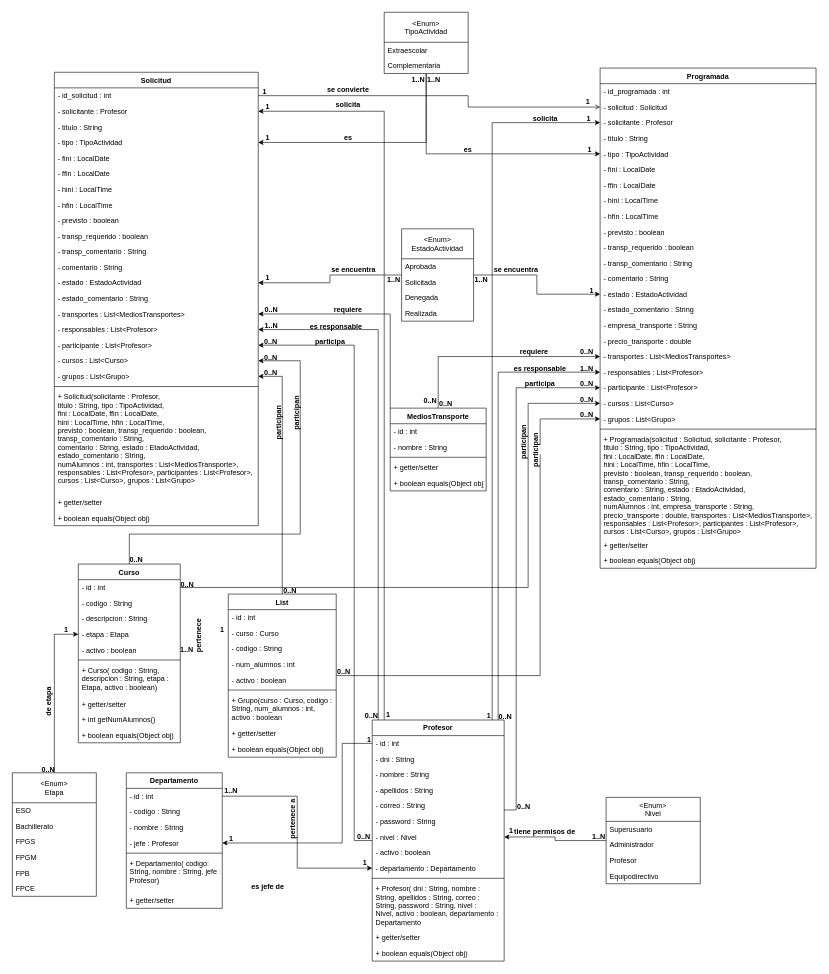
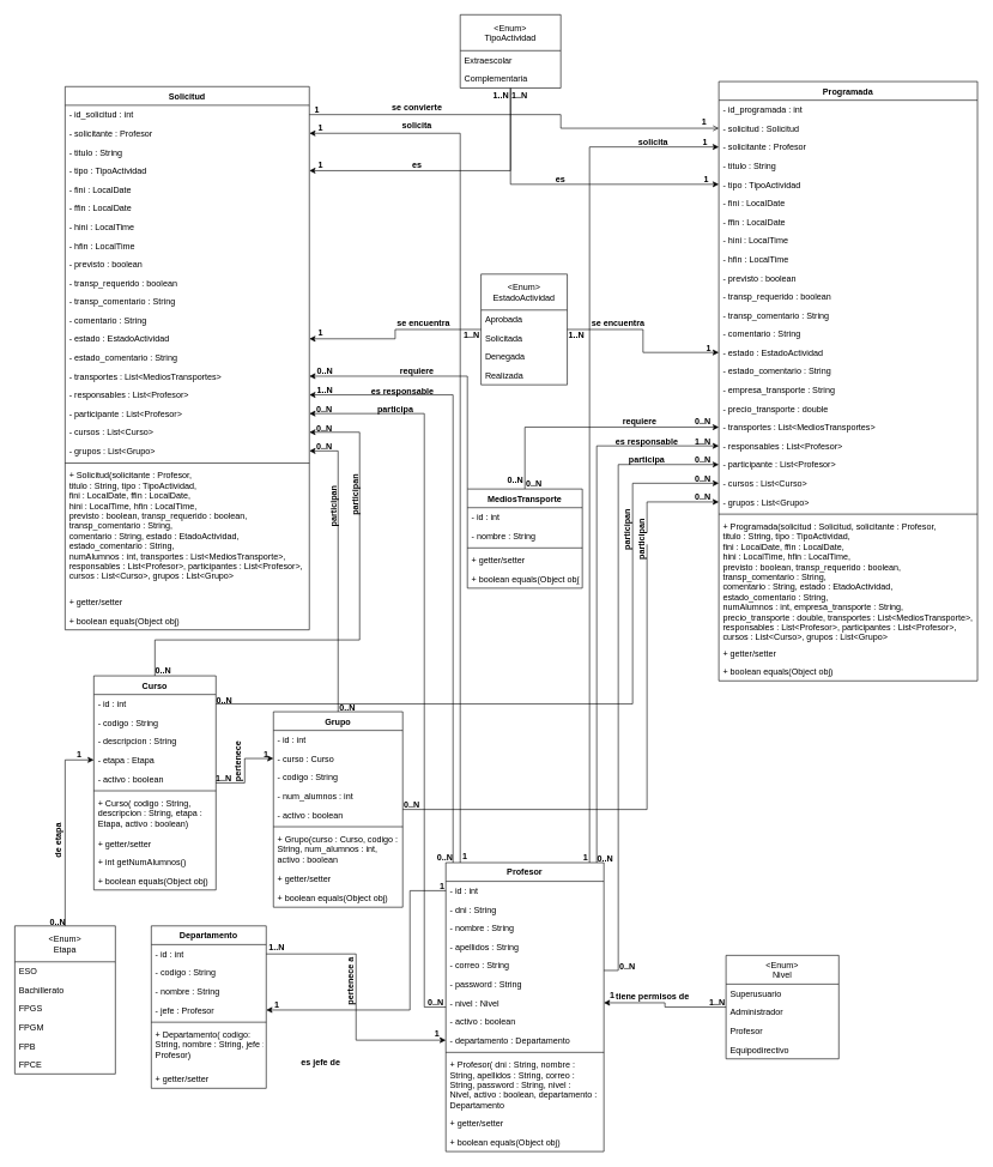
- <mxCell id="67" value="List" style="swimlane;fontStyle=1;align=center;verticalAlign=top;childLayout=stackLayout;horizontal=1;startSize=26;horizontalStack=0;resizeParent=1;resizeParentMax=0;resizeLast=0;collapsible=1;marginBottom=0;" parent="1" vertex="1"><mxGeometry x="380" y="990" width="180" height="272" as="geometry" /></mxCell>
+ <mxCell id="67" value="Grupo" style="swimlane;fontStyle=1;align=center;verticalAlign=top;childLayout=stackLayout;horizontal=1;startSize=26;horizontalStack=0;resizeParent=1;resizeParentMax=0;resizeLast=0;collapsible=1;marginBottom=0;" parent="1" vertex="1"><mxGeometry x="380" y="990" width="180" height="272" as="geometry" /></mxCell>
+ <mxCell id="44" style="edgeStyle=orthogonalEdgeStyle;rounded=0;orthogonalLoop=1;jettySize=auto;html=1;" parent="1" source="46" target="69" edge="1"><mxGeometry relative="1" as="geometry" /></mxCell>
